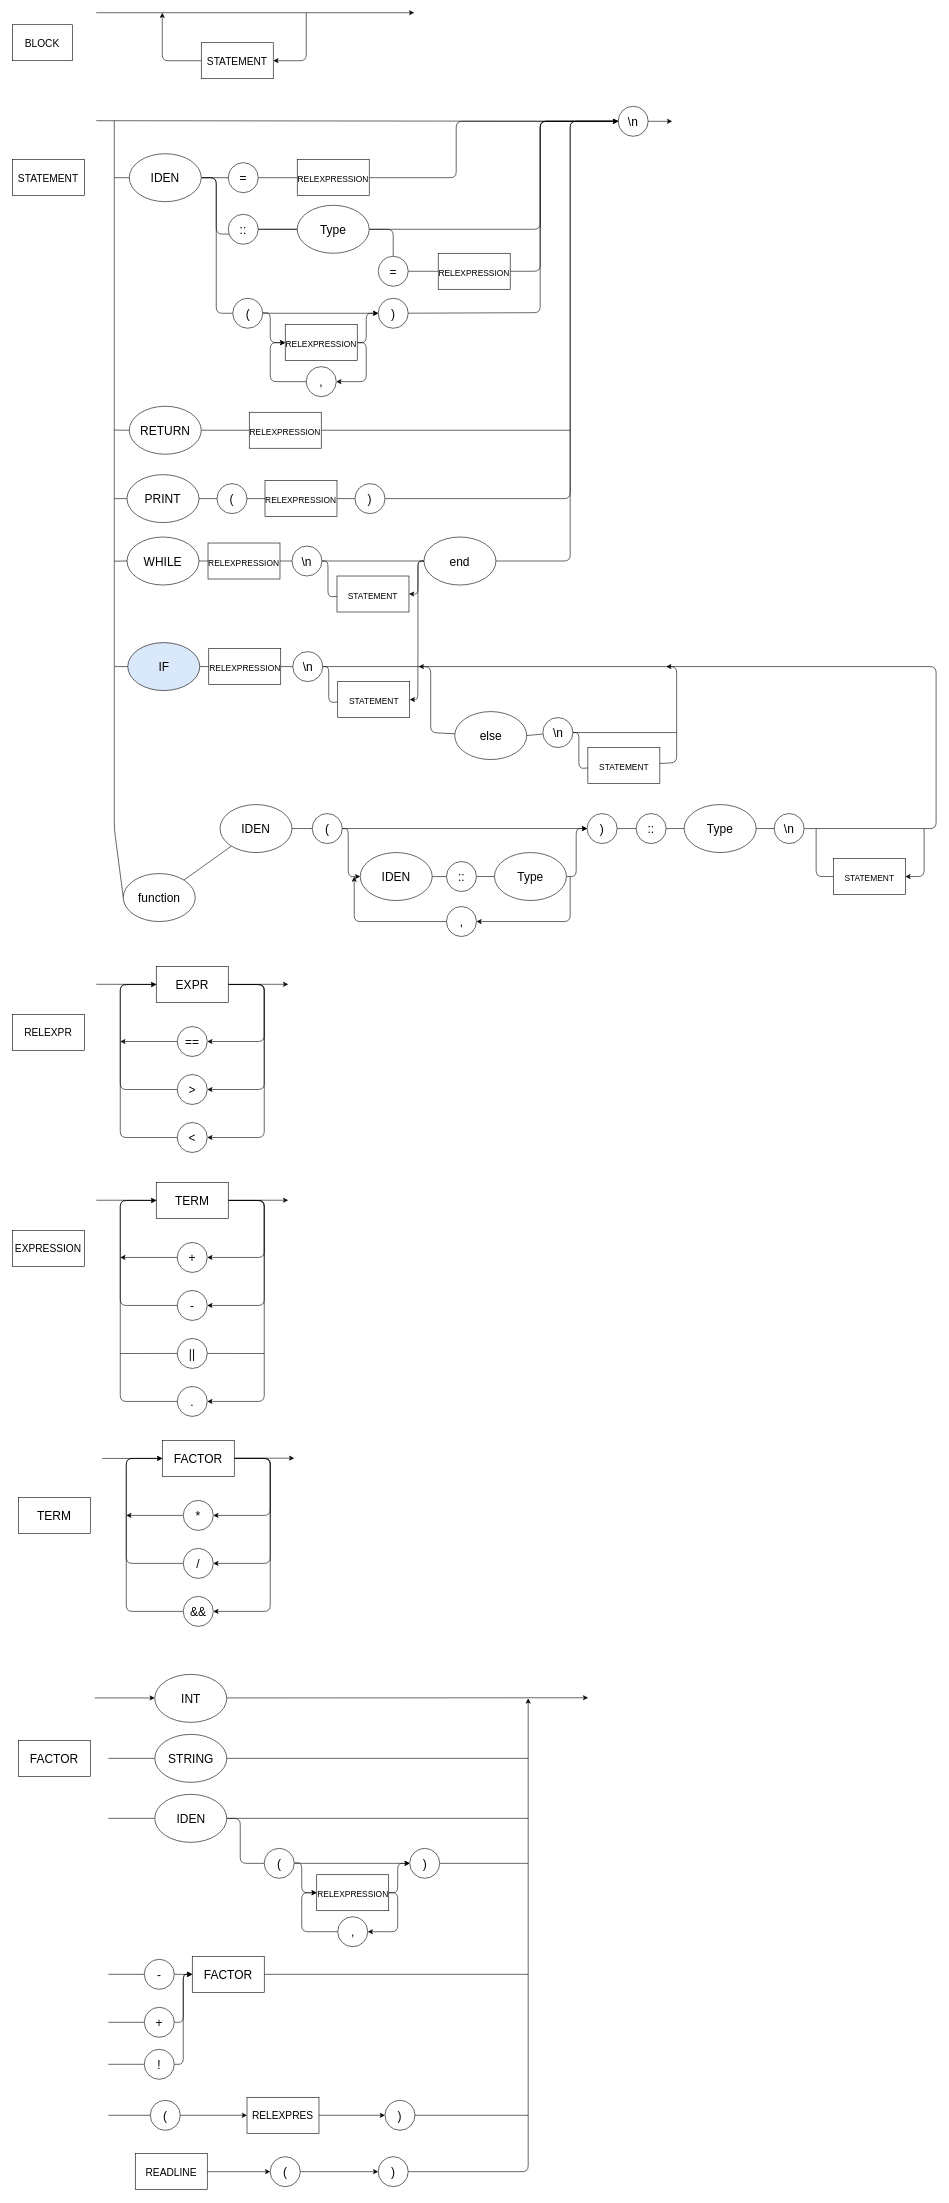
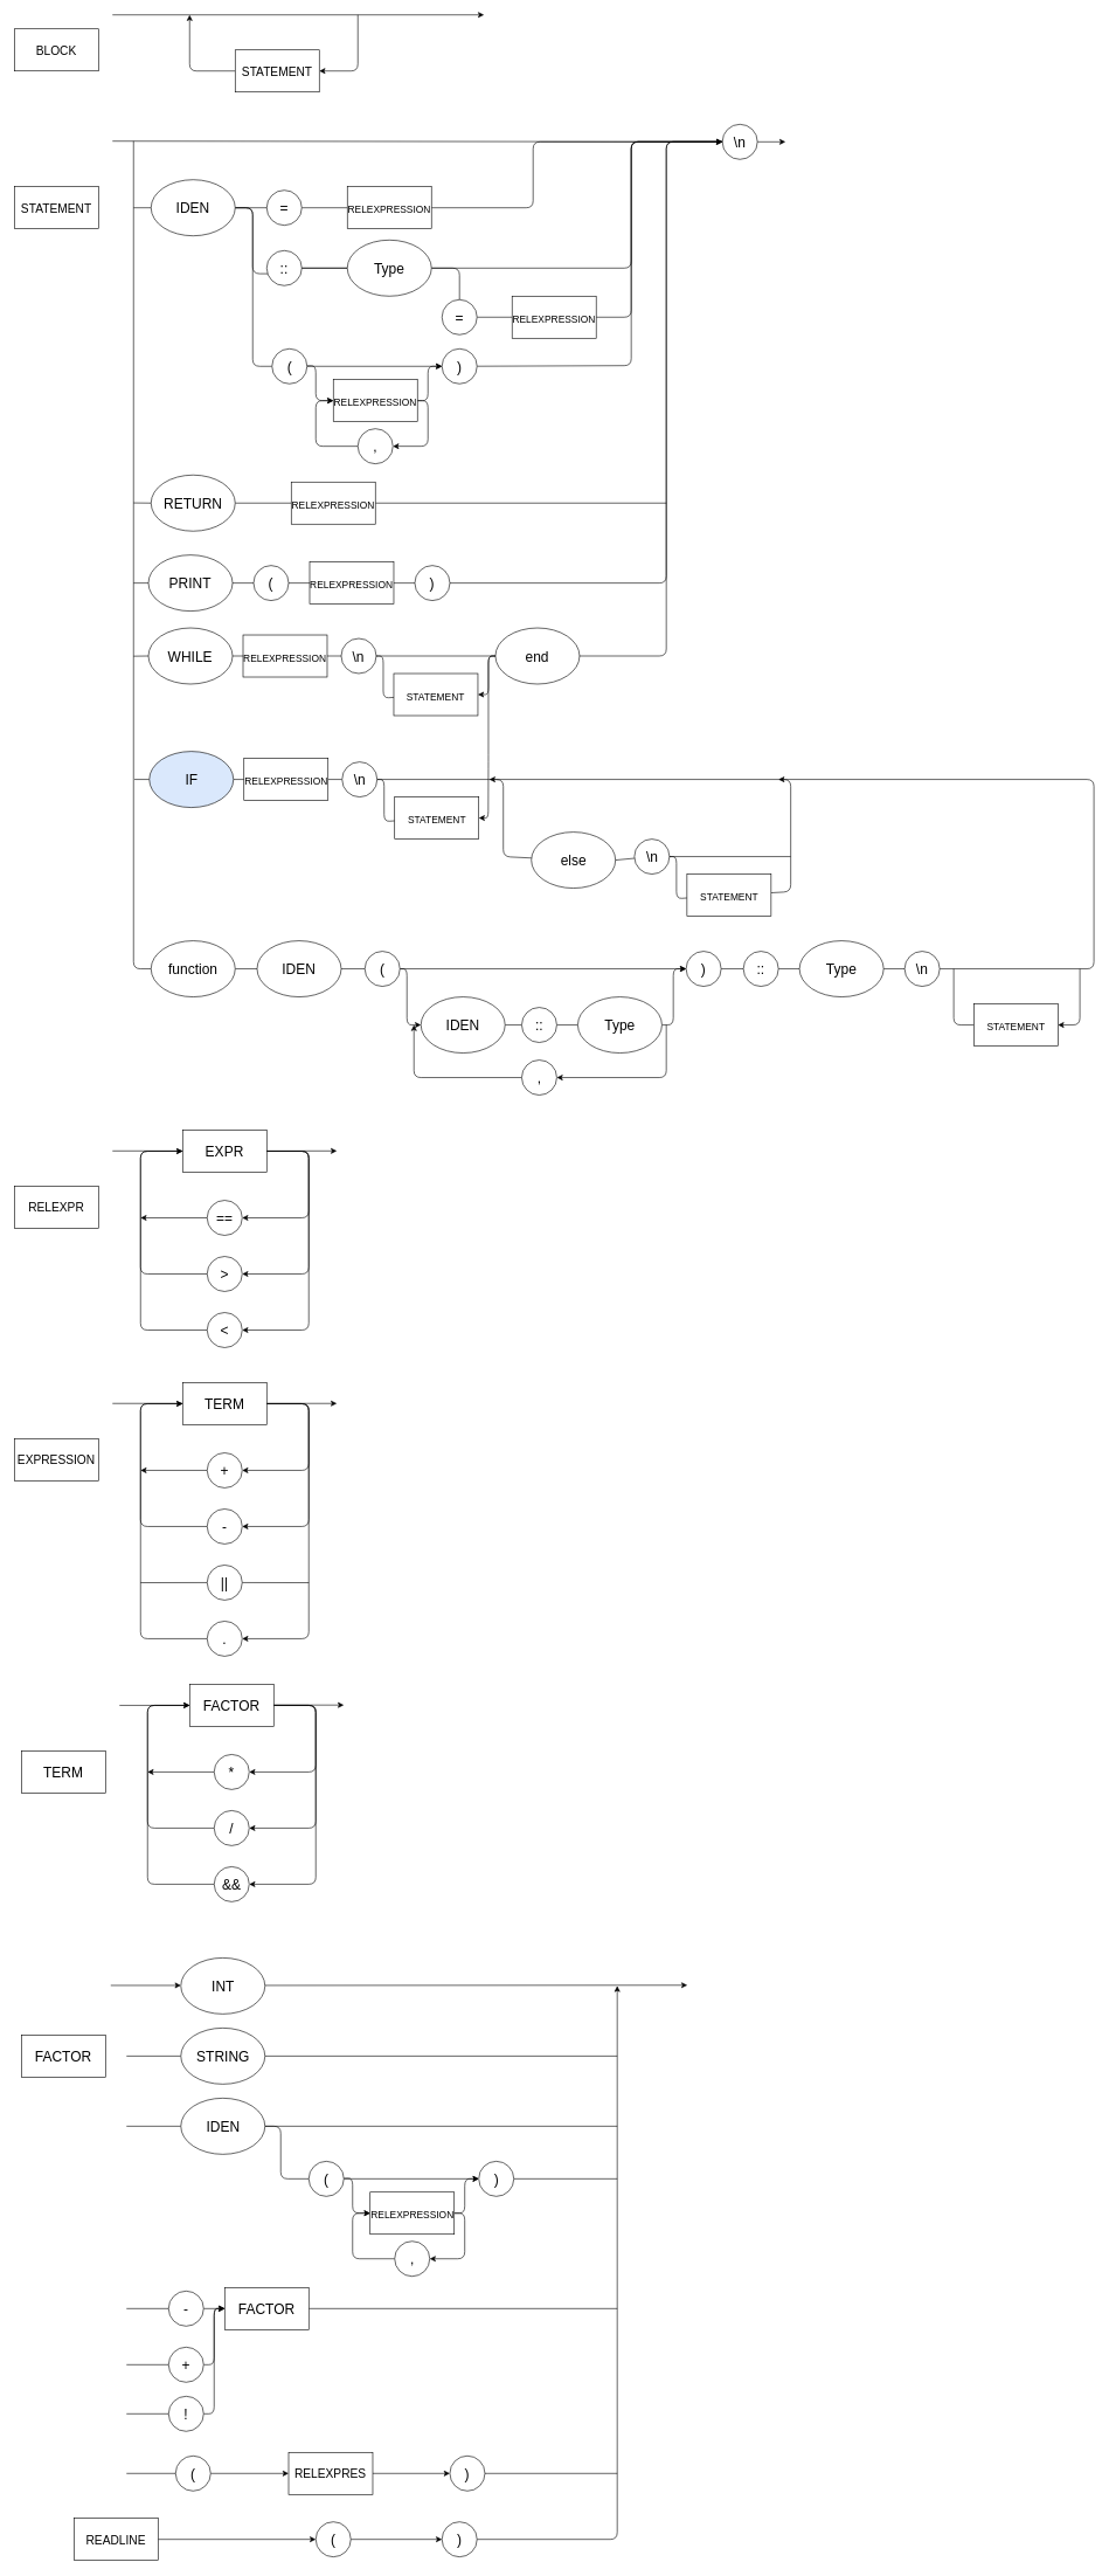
- <mxCell id="69" value="&lt;font style=&quot;font-size: 17px;&quot;&gt;BLOCK&lt;/font&gt;" style="whiteSpace=wrap;html=1;fontSize=20;" parent="1" vertex="1"><mxGeometry x="20" y="40" width="100" height="60" as="geometry" /></mxCell>
+ <mxCell id="69" value="&lt;font style=&quot;font-size: 17px;&quot;&gt;BLOCK&lt;/font&gt;" style="whiteSpace=wrap;html=1;fontSize=20;" parent="1" vertex="1"><mxGeometry x="20" y="40" width="120" height="60" as="geometry" /></mxCell>
- <mxCell id="162" value="function" style="ellipse;whiteSpace=wrap;html=1;fontSize=20;" vertex="1" parent="1"><mxGeometry x="205" y="1455" width="120" height="80" as="geometry" /></mxCell>
+ <mxCell id="162" value="function" style="ellipse;whiteSpace=wrap;html=1;fontSize=20;" vertex="1" parent="1"><mxGeometry x="215" y="1340" width="120" height="80" as="geometry" /></mxCell>
- <mxCell id="99" value="&lt;font style=&quot;font-size: 17px;&quot;&gt;READLINE&lt;/font&gt;" style="whiteSpace=wrap;html=1;fontSize=20;" parent="1" vertex="1"><mxGeometry x="225" y="3589" width="120" height="60" as="geometry" /></mxCell>
+ <mxCell id="99" value="&lt;font style=&quot;font-size: 17px;&quot;&gt;READLINE&lt;/font&gt;" style="whiteSpace=wrap;html=1;fontSize=20;" parent="1" vertex="1"><mxGeometry x="105" y="3589" width="120" height="60" as="geometry" /></mxCell>
